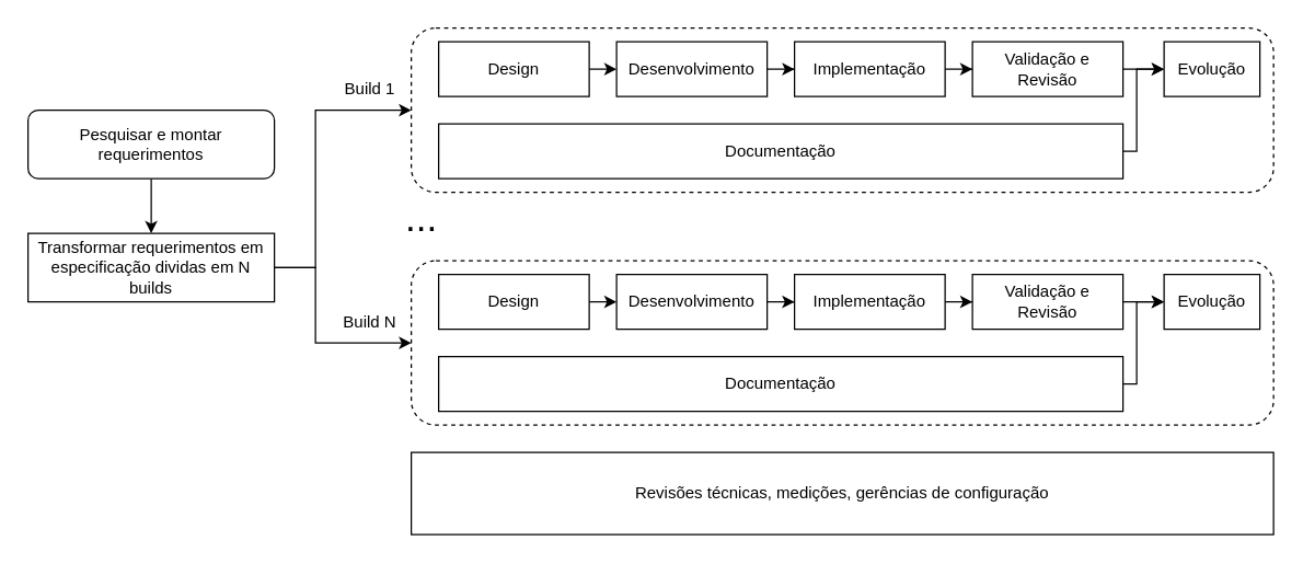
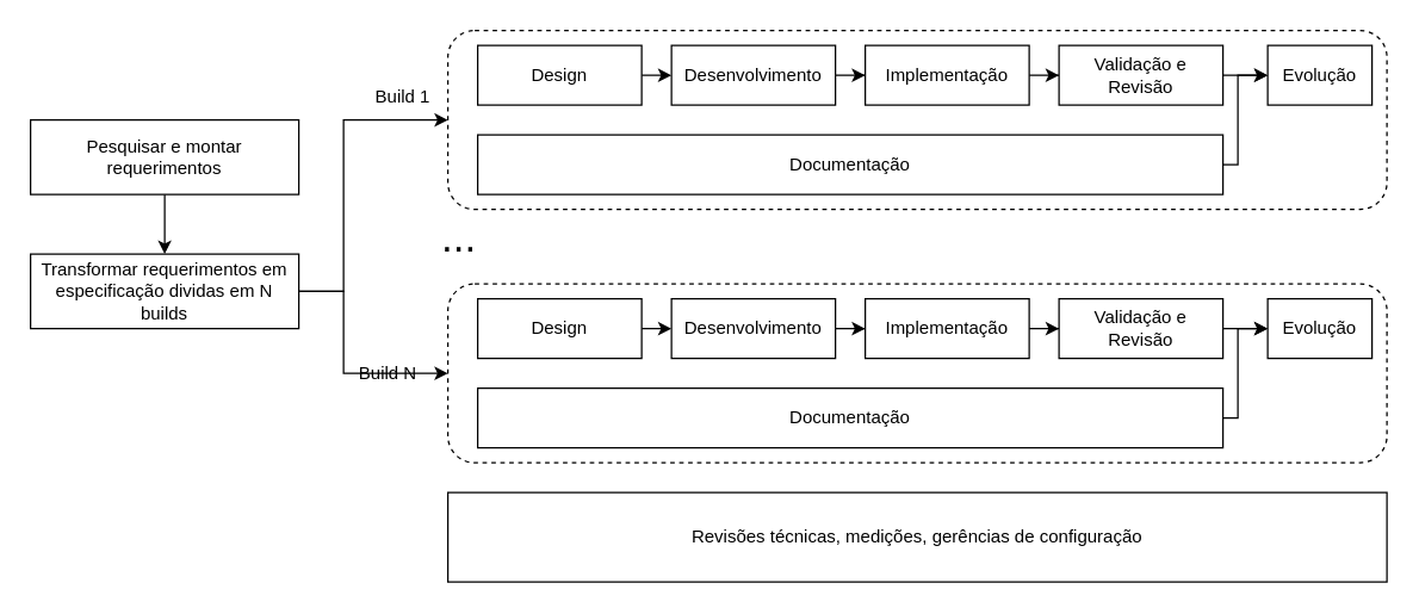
- <mxCell id="3" value="Pesquisar e montar requerimentos" style="whiteSpace=wrap;html=1;rounded=1;" vertex="1" parent="1"><mxGeometry x="20" y="80" width="180" height="50" as="geometry" /></mxCell>
+ <mxCell id="3" value="Pesquisar e montar requerimentos" style="rounded=0;whiteSpace=wrap;html=1;" vertex="1" parent="1"><mxGeometry x="20" y="80" width="180" height="50" as="geometry" /></mxCell>
- <mxCell id="31" value="Build N" style="text;html=1;strokeColor=none;fillColor=none;align=center;verticalAlign=middle;whiteSpace=wrap;rounded=0;" vertex="1" parent="1"><mxGeometry x="240" y="220" width="60" height="30" as="geometry" /></mxCell>
+ <mxCell id="31" value="Build N" style="text;html=1;strokeColor=none;fillColor=none;align=center;verticalAlign=middle;whiteSpace=wrap;rounded=0;" vertex="1" parent="1"><mxGeometry x="230" y="235" width="60" height="30" as="geometry" /></mxCell>
